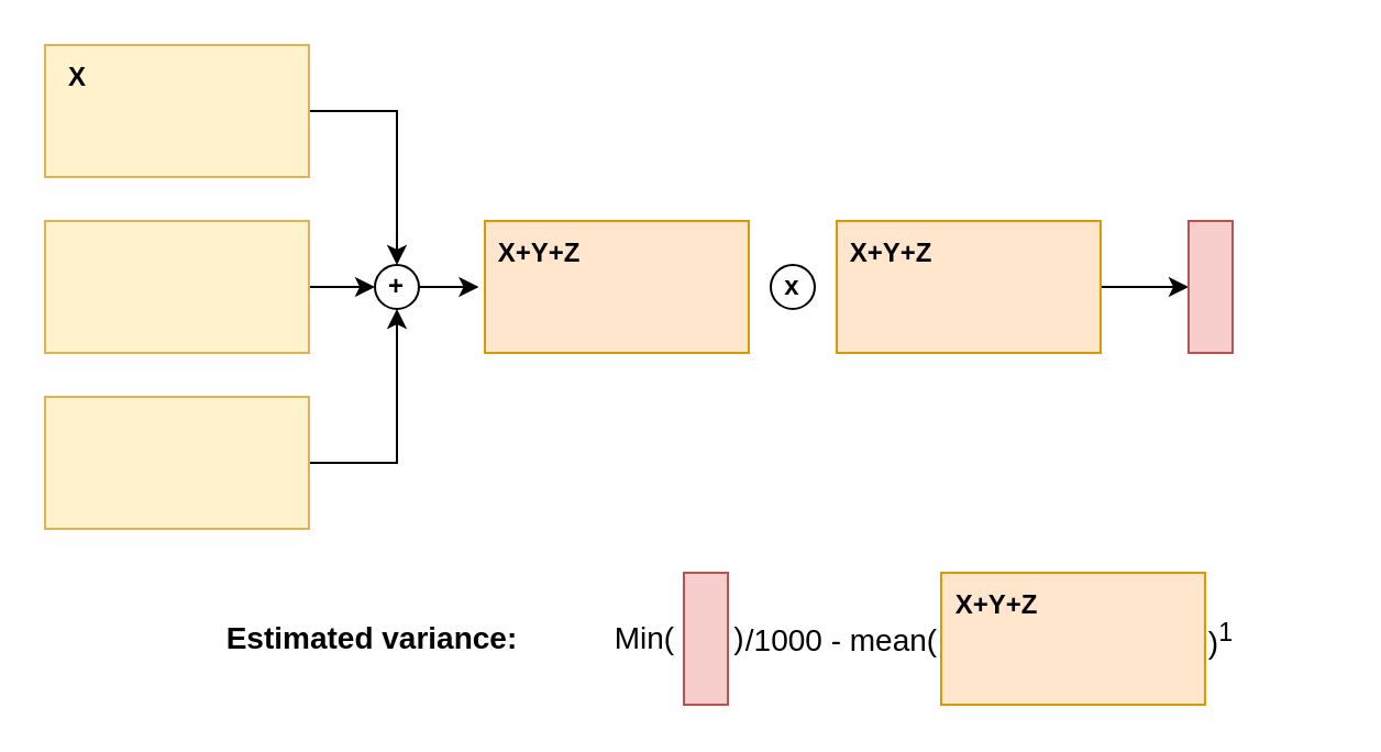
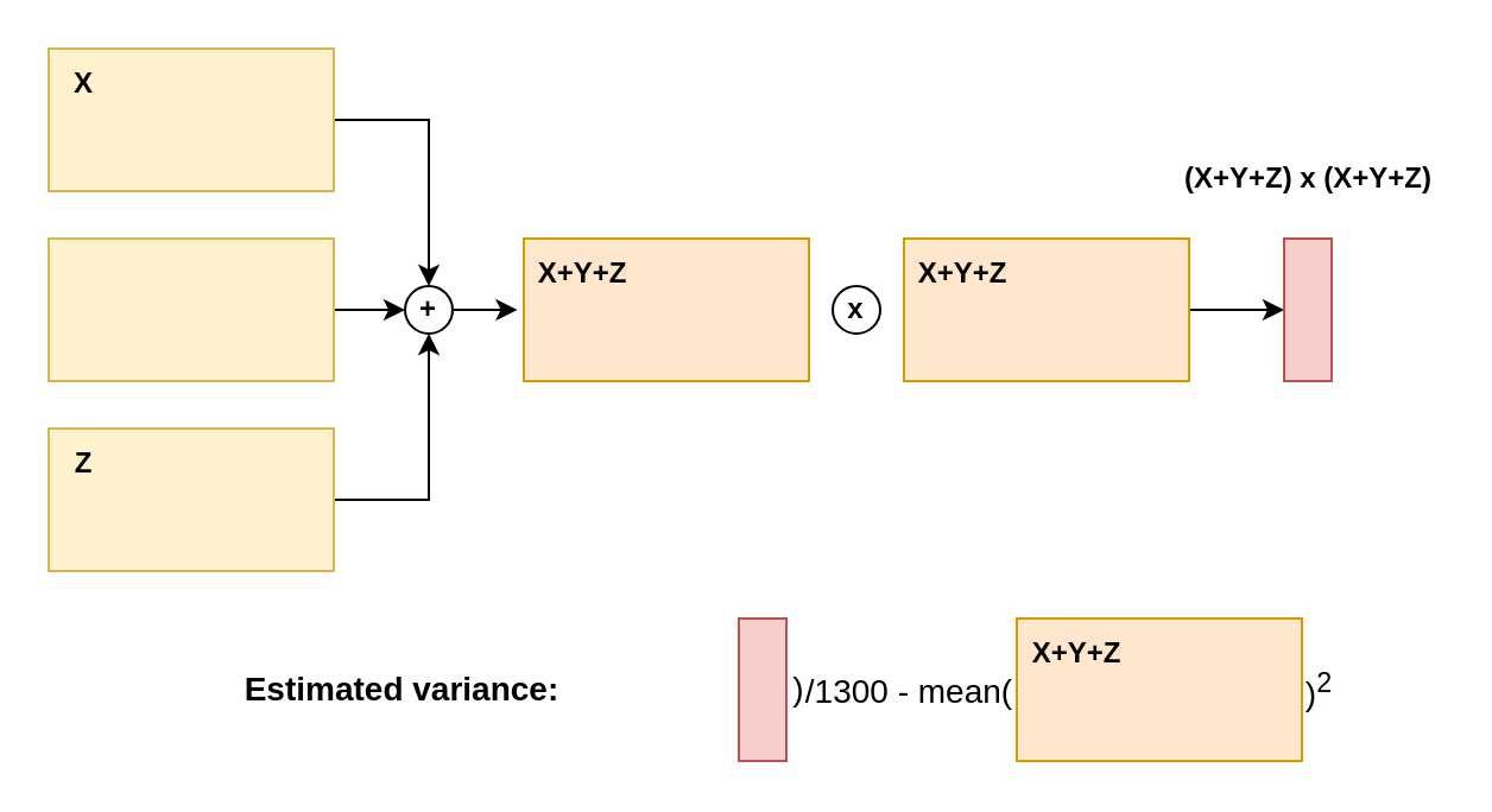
+ <mxCell id="26" value="&lt;b style=&quot;border-color: var(--border-color);&quot;&gt;(X+Y+Z) x (&lt;b style=&quot;border-color: var(--border-color);&quot;&gt;X+Y+Z&lt;/b&gt;)&lt;/b&gt;" style="text;html=1;strokeColor=none;fillColor=none;align=center;verticalAlign=middle;whiteSpace=wrap;rounded=0;" vertex="1" parent="1"><mxGeometry x="494.5" y="60" width="111" height="30" as="geometry" /></mxCell>
+ <mxCell id="12" value="&lt;b style=&quot;border-color: var(--border-color);&quot;&gt;Z&lt;/b&gt;" style="text;html=1;strokeColor=none;fillColor=none;align=center;verticalAlign=middle;whiteSpace=wrap;rounded=0;" vertex="1" parent="1"><mxGeometry x="20" y="180" width="30" height="30" as="geometry" /></mxCell>
- <mxCell id="20" value="&lt;font style=&quot;font-size: 14px;&quot;&gt;Min(&lt;/font&gt;" style="text;html=1;strokeColor=none;fillColor=none;align=center;verticalAlign=middle;whiteSpace=wrap;rounded=0;" vertex="1" parent="1"><mxGeometry x="277.5" y="275" width="30" height="30" as="geometry" /></mxCell>
- <mxCell id="25" value="&lt;font style=&quot;font-size: 14px;&quot;&gt;)&lt;sup&gt;1&lt;/sup&gt;&lt;/font&gt;" style="text;html=1;strokeColor=none;fillColor=none;align=center;verticalAlign=middle;whiteSpace=wrap;rounded=0;" vertex="1" parent="1"><mxGeometry x="550" y="275" width="10" height="30" as="geometry" /></mxCell>
+ <mxCell id="25" value="&lt;font style=&quot;font-size: 14px;&quot;&gt;)&lt;sup&gt;2&lt;/sup&gt;&lt;/font&gt;" style="text;html=1;strokeColor=none;fillColor=none;align=center;verticalAlign=middle;whiteSpace=wrap;rounded=0;" vertex="1" parent="1"><mxGeometry x="550" y="275" width="10" height="30" as="geometry" /></mxCell>
- <mxCell id="22" value="&lt;font style=&quot;font-size: 14px;&quot;&gt;/1000 - mean(&lt;/font&gt;" style="text;html=1;strokeColor=none;fillColor=none;align=center;verticalAlign=middle;whiteSpace=wrap;rounded=0;" vertex="1" parent="1"><mxGeometry x="336.5" y="276" width="91" height="30" as="geometry" /></mxCell>
+ <mxCell id="22" value="&lt;font style=&quot;font-size: 14px;&quot;&gt;/1300 - mean(&lt;/font&gt;" style="text;html=1;strokeColor=none;fillColor=none;align=center;verticalAlign=middle;whiteSpace=wrap;rounded=0;" vertex="1" parent="1"><mxGeometry x="336.5" y="276" width="91" height="30" as="geometry" /></mxCell>
